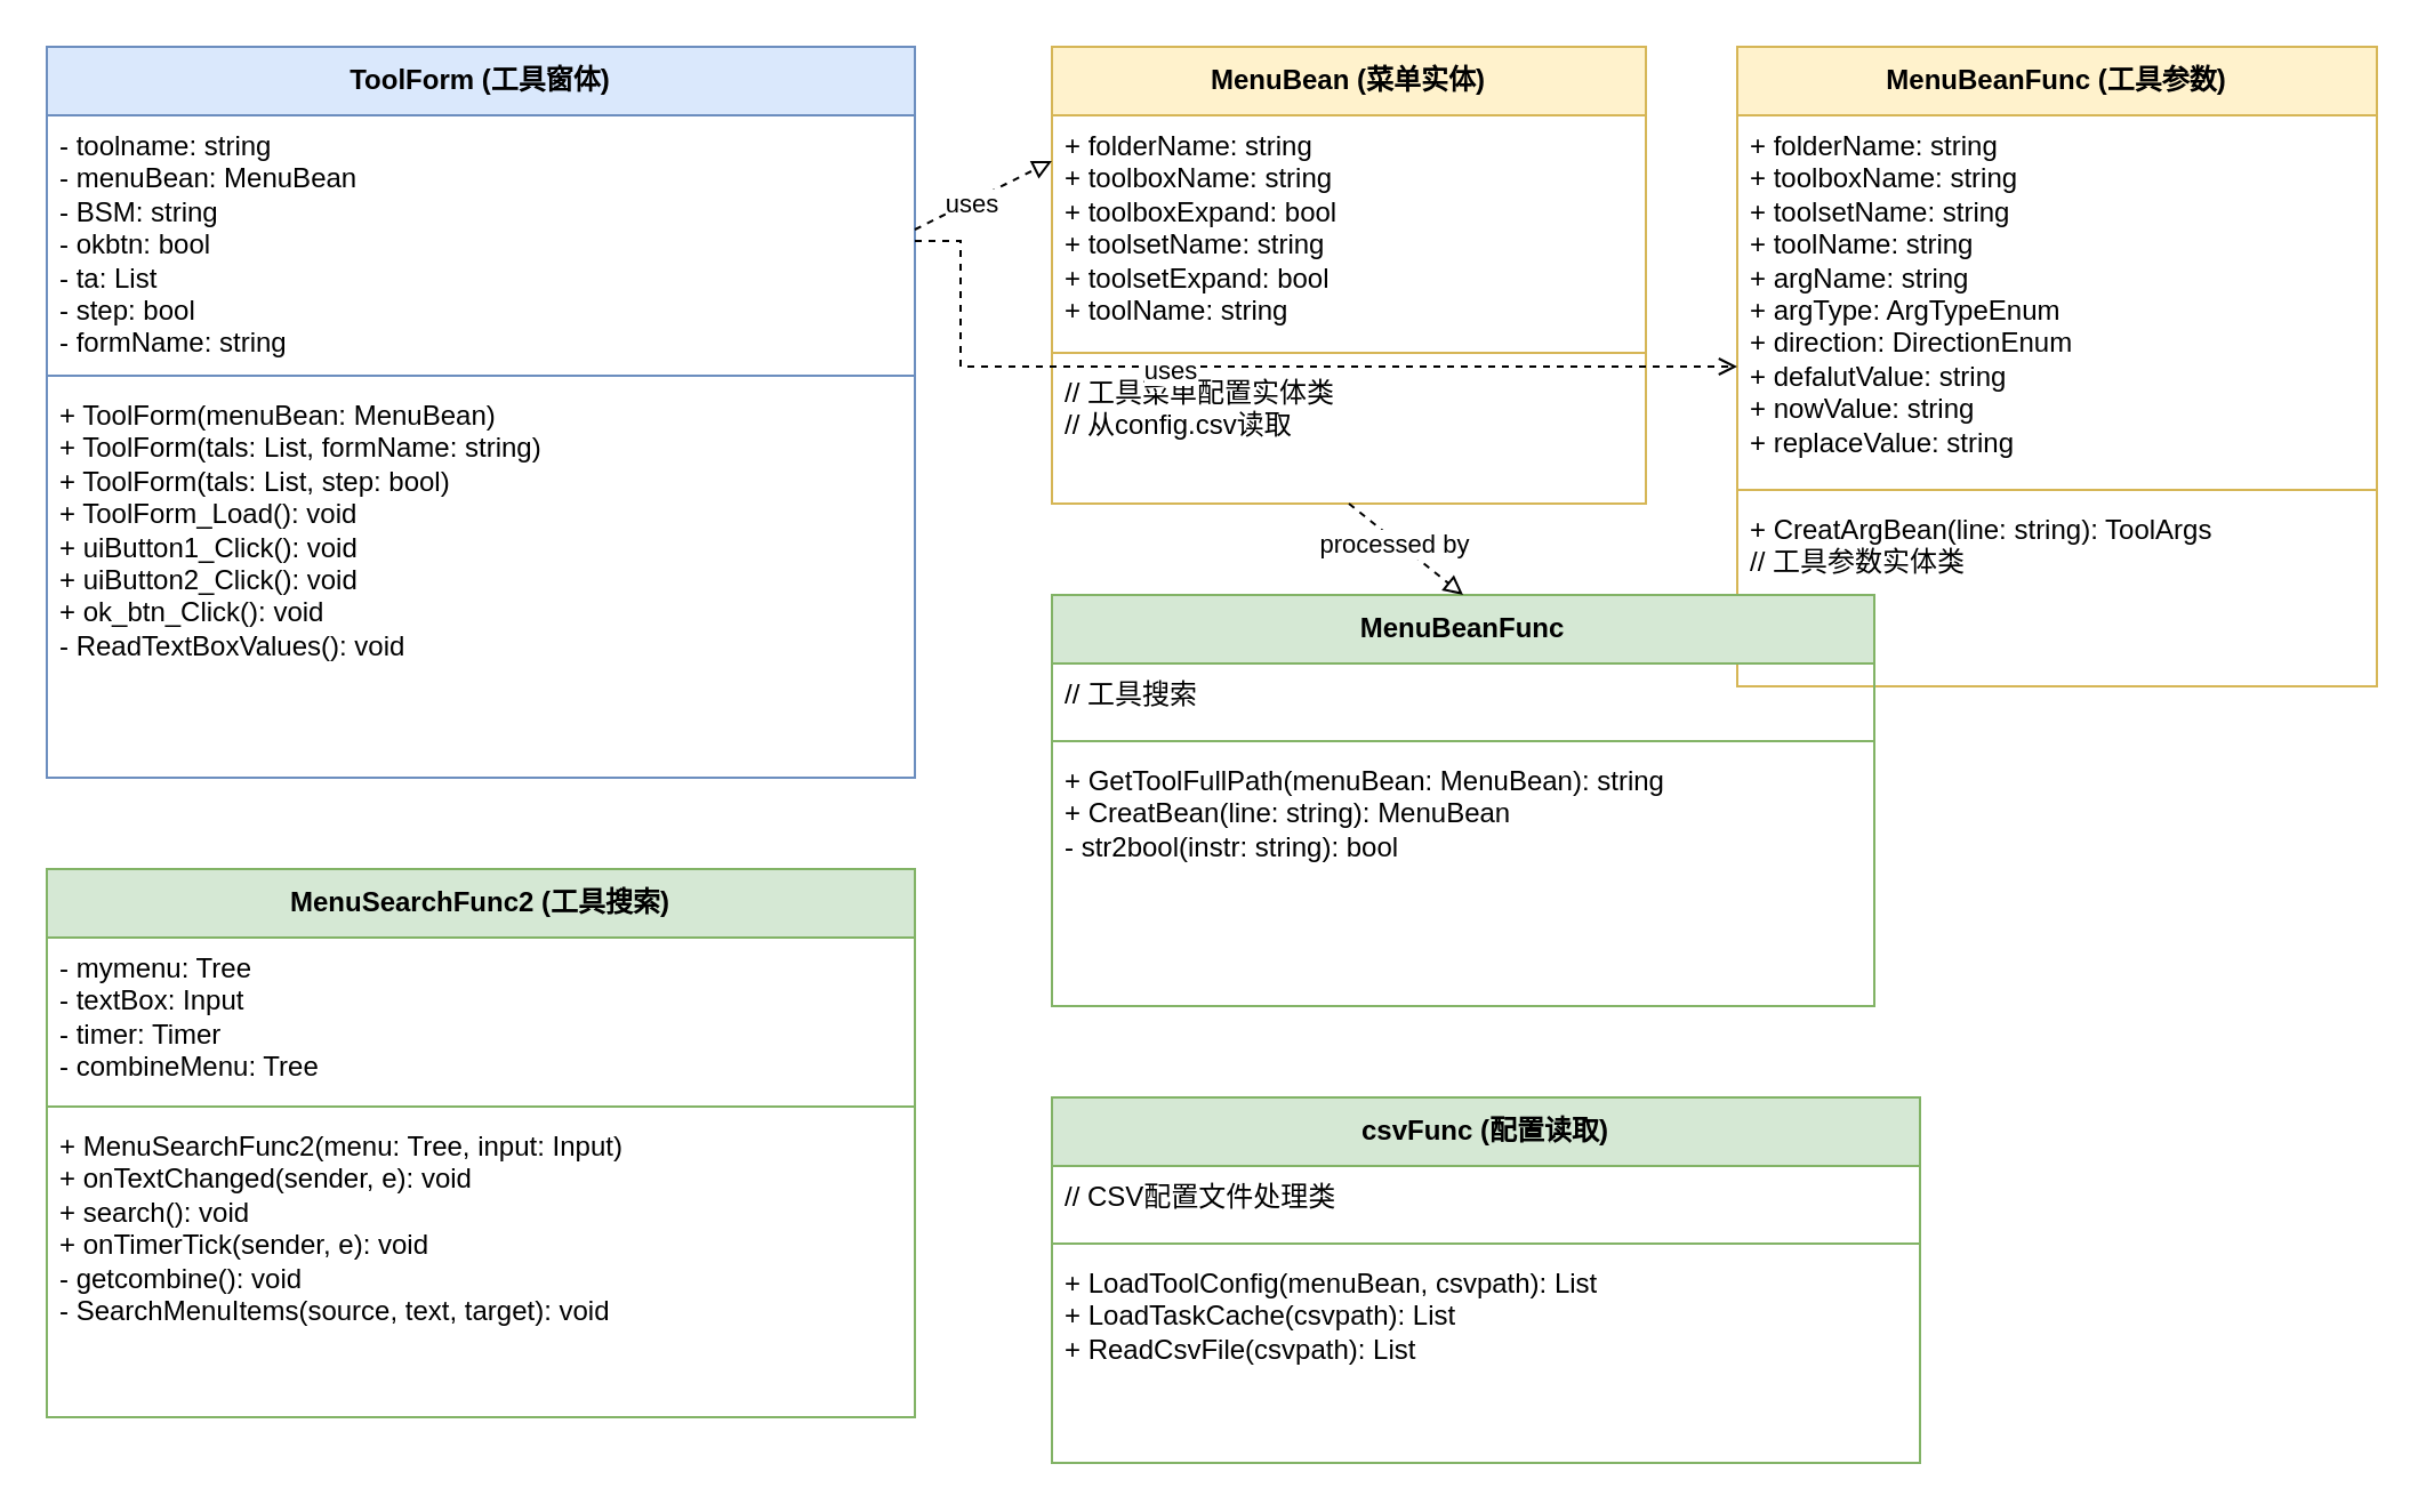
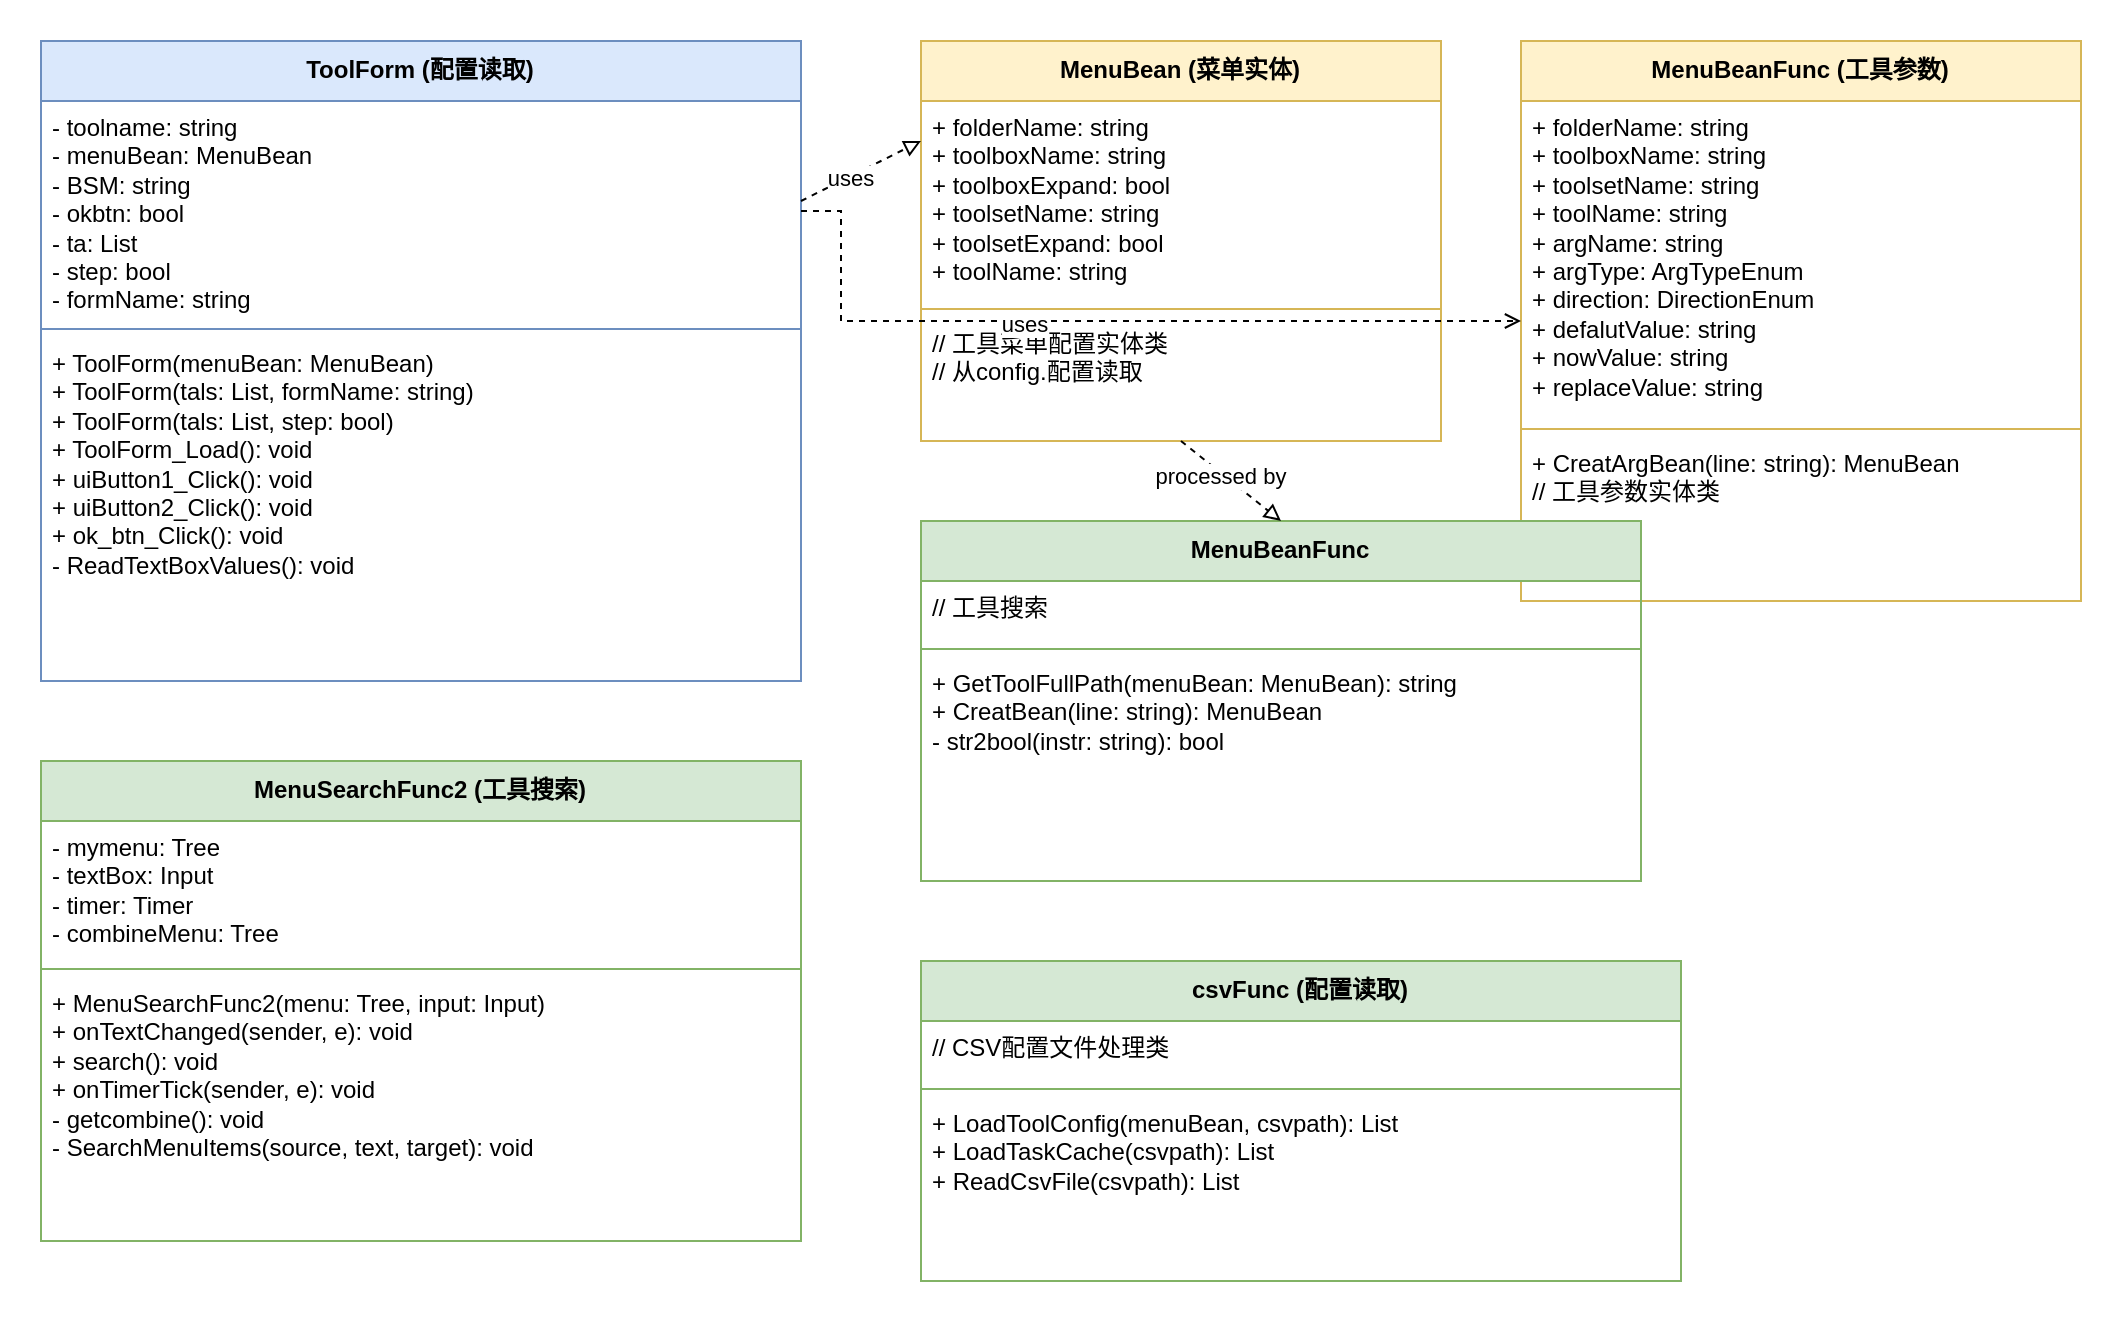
- <mxCell id="2" value="&lt;b&gt;ToolForm (工具窗体)&lt;/b&gt;" style="swimlane;fontStyle=0;childLayout=stackLayout;horizontal=1;startSize=30;horizontalStack=0;resizeParent=1;resizeParentMax=0;resizeLast=0;collapsible=1;marginBottom=0;whiteSpace=wrap;html=1;fillColor=#dae8fc;strokeColor=#6c8ebf;" vertex="1" parent="1"><mxGeometry x="20" y="20" width="380" height="320" as="geometry" /></mxCell>
+ <mxCell id="2" value="&lt;b&gt;ToolForm (配置读取)&lt;/b&gt;" style="swimlane;fontStyle=0;childLayout=stackLayout;horizontal=1;startSize=30;horizontalStack=0;resizeParent=1;resizeParentMax=0;resizeLast=0;collapsible=1;marginBottom=0;whiteSpace=wrap;html=1;fillColor=#dae8fc;strokeColor=#6c8ebf;" vertex="1" parent="1"><mxGeometry x="20" y="20" width="380" height="320" as="geometry" /></mxCell>
- <mxCell id="9" value="// 工具菜单配置实体类&#10;// 从config.csv读取" style="text;strokeColor=none;fillColor=none;align=left;verticalAlign=top;spacingLeft=4;spacingRight=4;overflow=hidden;rotatable=0;points=[[0,0.5],[1,0.5]];portConstraint=eastwest;whiteSpace=wrap;html=1;" vertex="1" parent="6"><mxGeometry y="138" width="260" height="62" as="geometry" /></mxCell>
+ <mxCell id="9" value="// 工具菜单配置实体类&#10;// 从config.配置读取" style="text;strokeColor=none;fillColor=none;align=left;verticalAlign=top;spacingLeft=4;spacingRight=4;overflow=hidden;rotatable=0;points=[[0,0.5],[1,0.5]];portConstraint=eastwest;whiteSpace=wrap;html=1;" vertex="1" parent="6"><mxGeometry y="138" width="260" height="62" as="geometry" /></mxCell>
- <mxCell id="13" value="+ CreatArgBean(line: string): ToolArgs&#10;// 工具参数实体类" style="text;strokeColor=none;fillColor=none;align=left;verticalAlign=top;spacingLeft=4;spacingRight=4;overflow=hidden;rotatable=0;points=[[0,0.5],[1,0.5]];portConstraint=eastwest;whiteSpace=wrap;html=1;" vertex="1" parent="10"><mxGeometry y="198" width="280" height="82" as="geometry" /></mxCell>
+ <mxCell id="13" value="+ CreatArgBean(line: string): MenuBean&#10;// 工具参数实体类" style="text;strokeColor=none;fillColor=none;align=left;verticalAlign=top;spacingLeft=4;spacingRight=4;overflow=hidden;rotatable=0;points=[[0,0.5],[1,0.5]];portConstraint=eastwest;whiteSpace=wrap;html=1;" vertex="1" parent="10"><mxGeometry y="198" width="280" height="82" as="geometry" /></mxCell>
